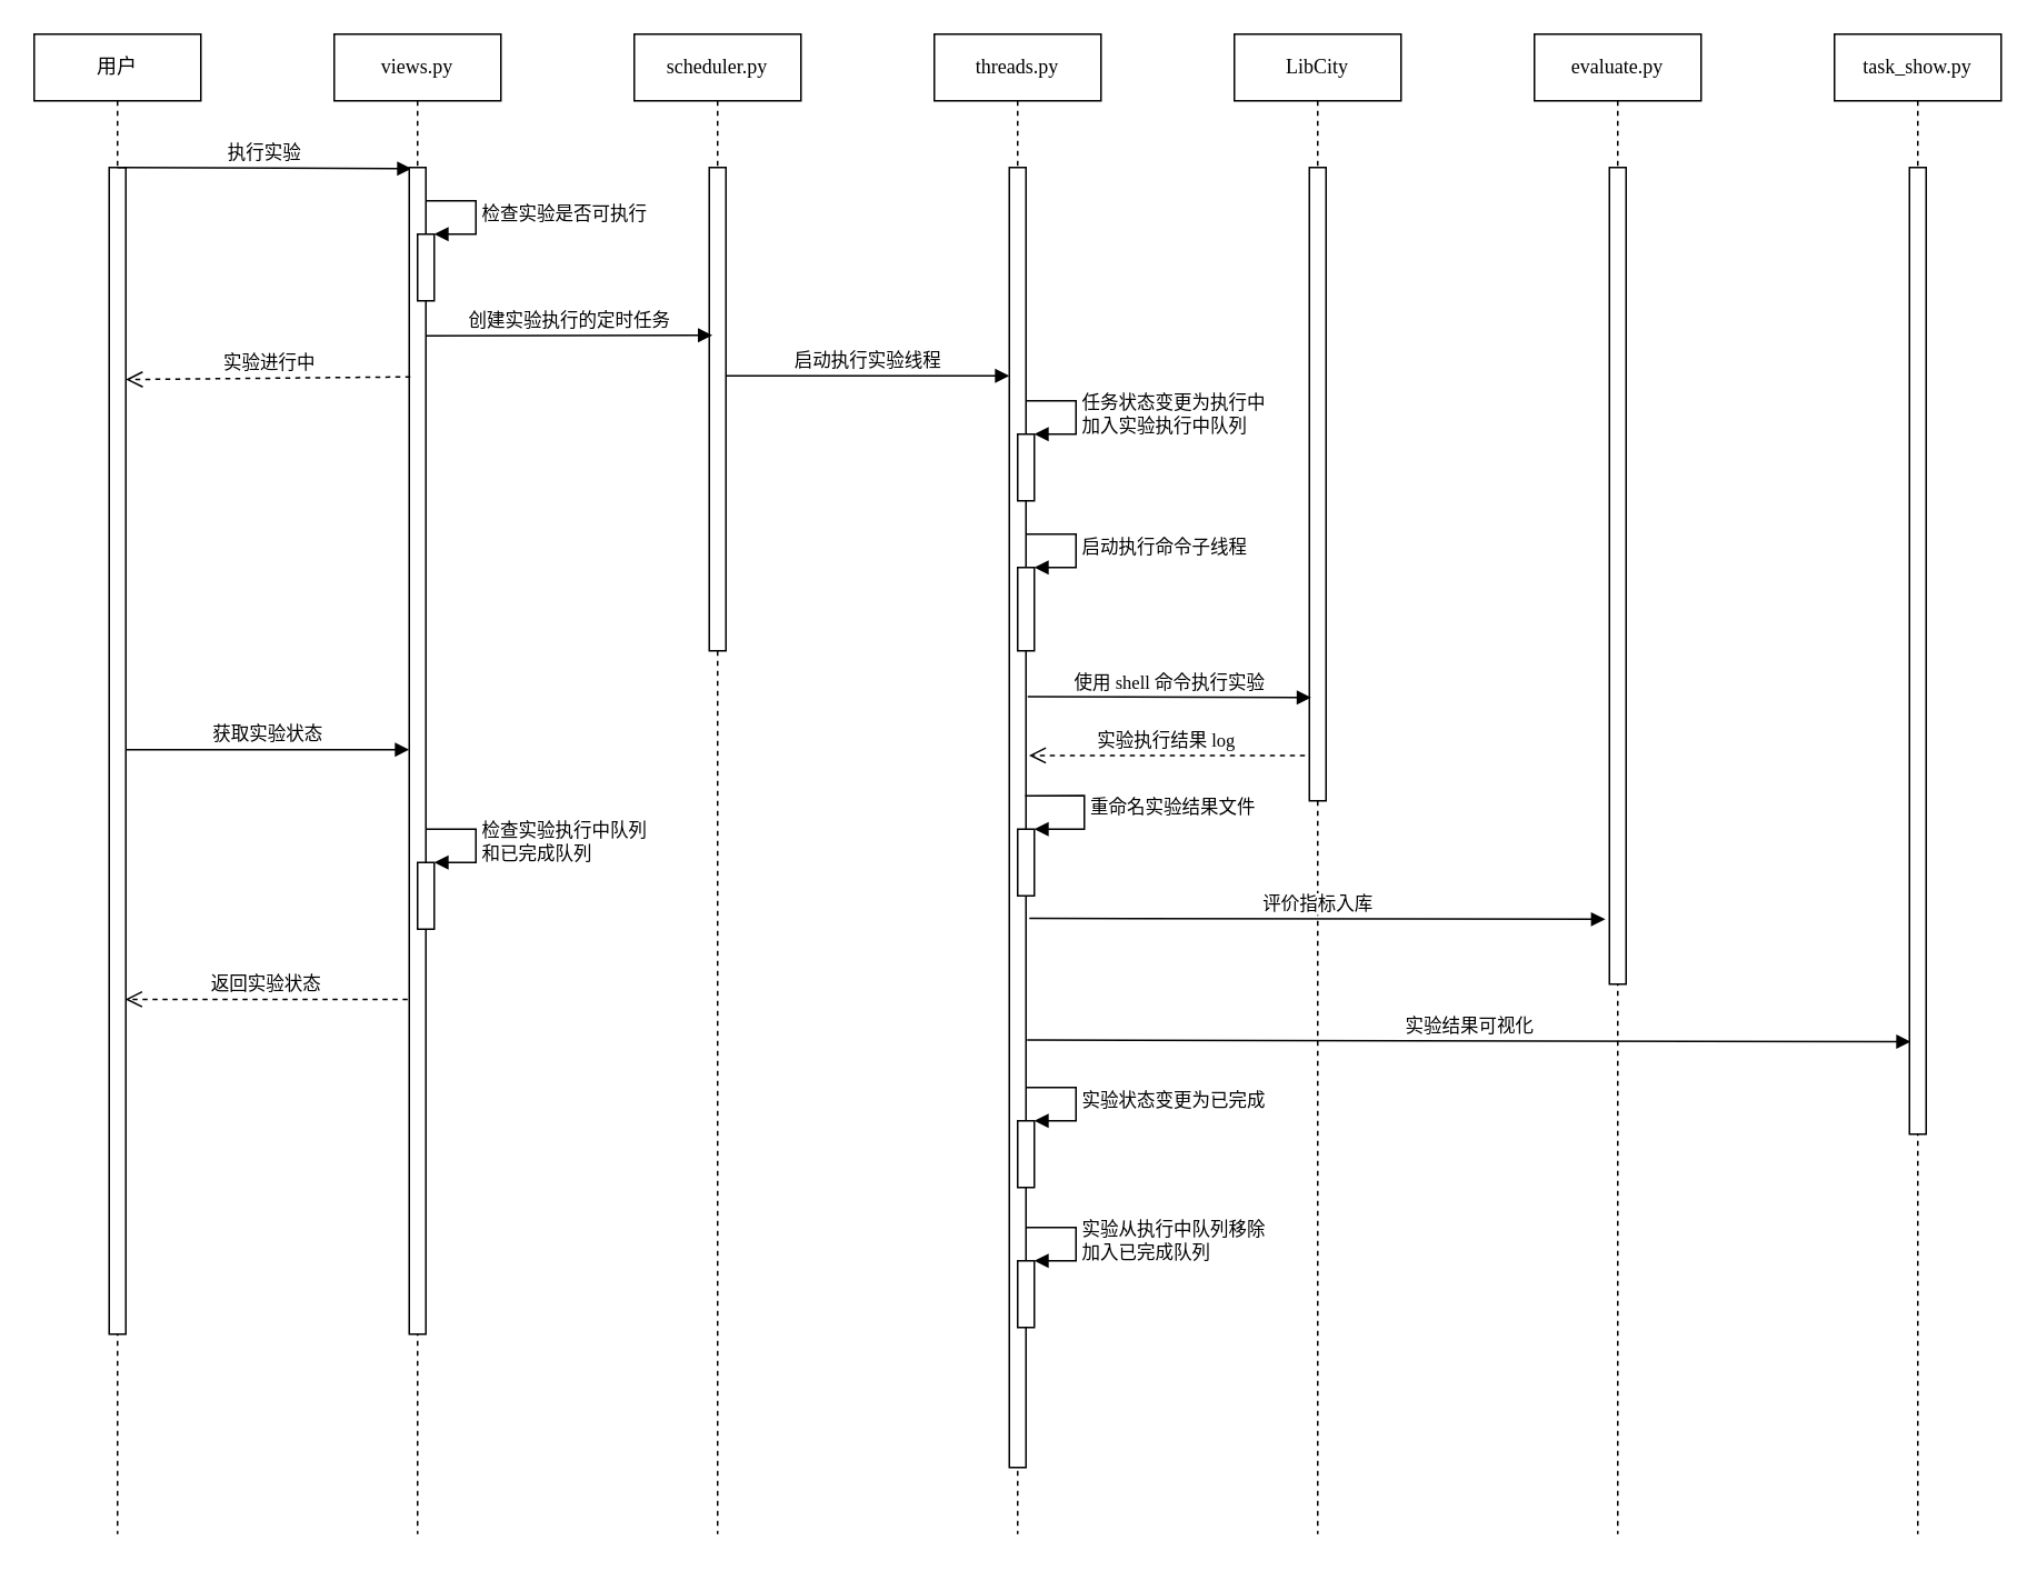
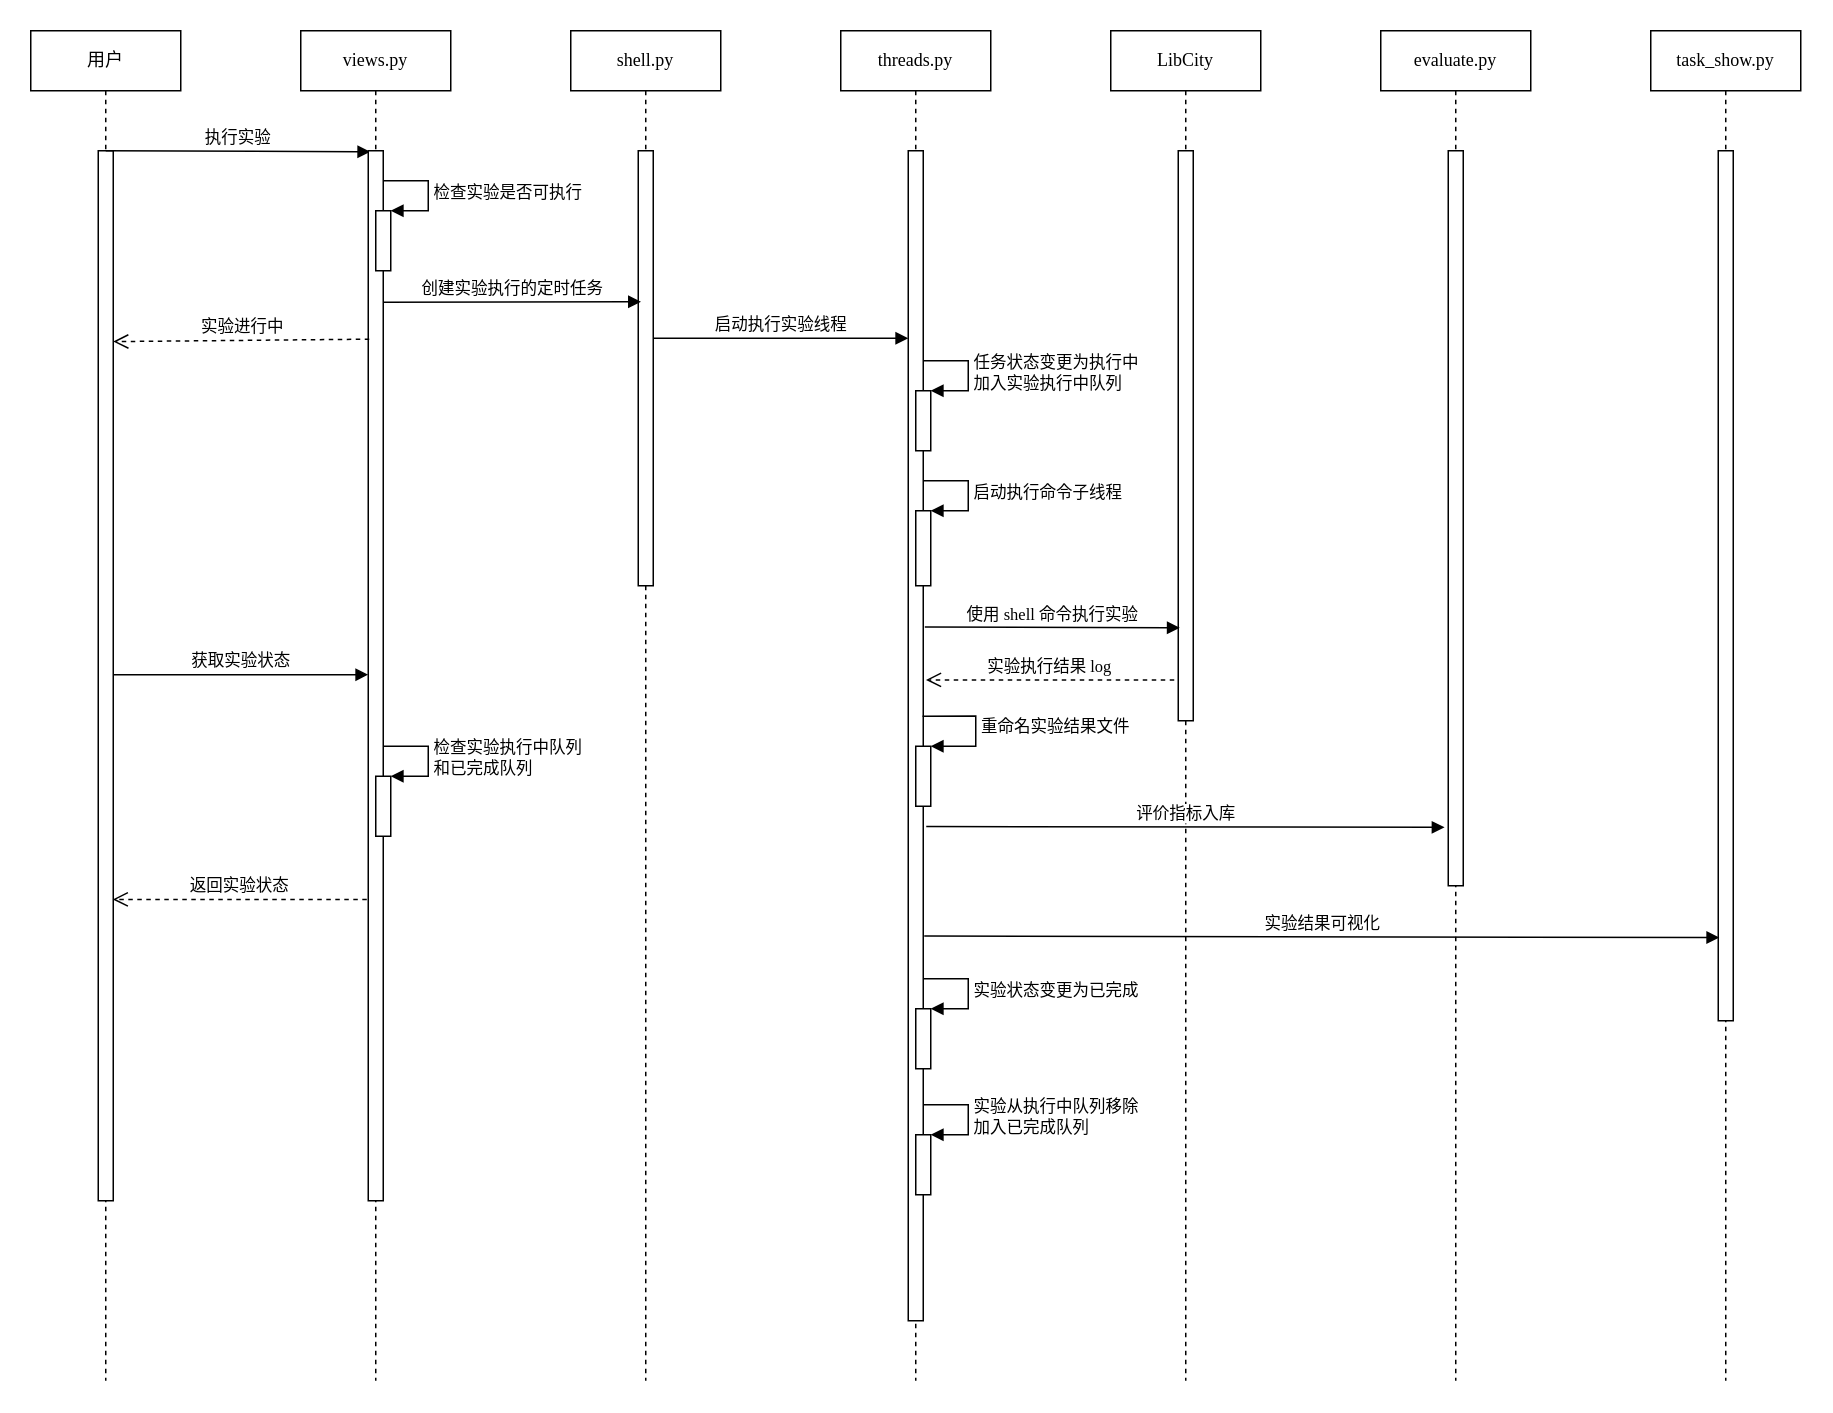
- <mxCell id="11" value="scheduler.py" style="shape=umlLifeline;perimeter=lifelinePerimeter;whiteSpace=wrap;html=1;container=1;collapsible=0;recursiveResize=0;outlineConnect=0;fontFamily=Comic Sans MS;" vertex="1" parent="1"><mxGeometry x="380" y="20" width="100" height="900" as="geometry" /></mxCell>
+ <mxCell id="11" value="shell.py" style="shape=umlLifeline;perimeter=lifelinePerimeter;whiteSpace=wrap;html=1;container=1;collapsible=0;recursiveResize=0;outlineConnect=0;fontFamily=Comic Sans MS;" vertex="1" parent="1"><mxGeometry x="380" y="20" width="100" height="900" as="geometry" /></mxCell>
